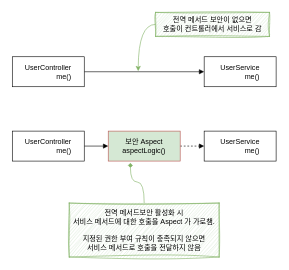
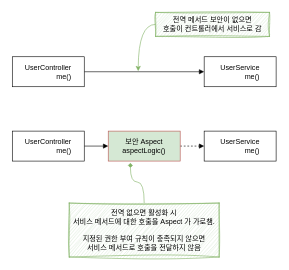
- <mxCell id="12" value="전역 메서드보안 활성화 시&lt;br&gt;서비스 메서드에 대한 호출을 Aspect 가 가로챔.&lt;br&gt;&lt;br&gt;지정된 권한 부여 규칙이 충족되지 않으면 &lt;br&gt;서비스 메서드로 호출을 전달하지 않음" style="text;html=1;align=center;verticalAlign=middle;whiteSpace=wrap;rounded=0;fillColor=#d5e8d4;strokeColor=#82b366;sketch=1;curveFitting=1;jiggle=2;" vertex="1" parent="1"><mxGeometry x="115" y="338" width="250" height="90" as="geometry" /></mxCell>
+ <mxCell id="12" value="전역 없으면 활성화 시&lt;br&gt;서비스 메서드에 대한 호출을 Aspect 가 가로챔.&lt;br&gt;&lt;br&gt;지정된 권한 부여 규칙이 충족되지 않으면 &lt;br&gt;서비스 메서드로 호출을 전달하지 않음" style="text;html=1;align=center;verticalAlign=middle;whiteSpace=wrap;rounded=0;fillColor=#d5e8d4;strokeColor=#82b366;sketch=1;curveFitting=1;jiggle=2;" vertex="1" parent="1"><mxGeometry x="115" y="338" width="250" height="90" as="geometry" /></mxCell>
